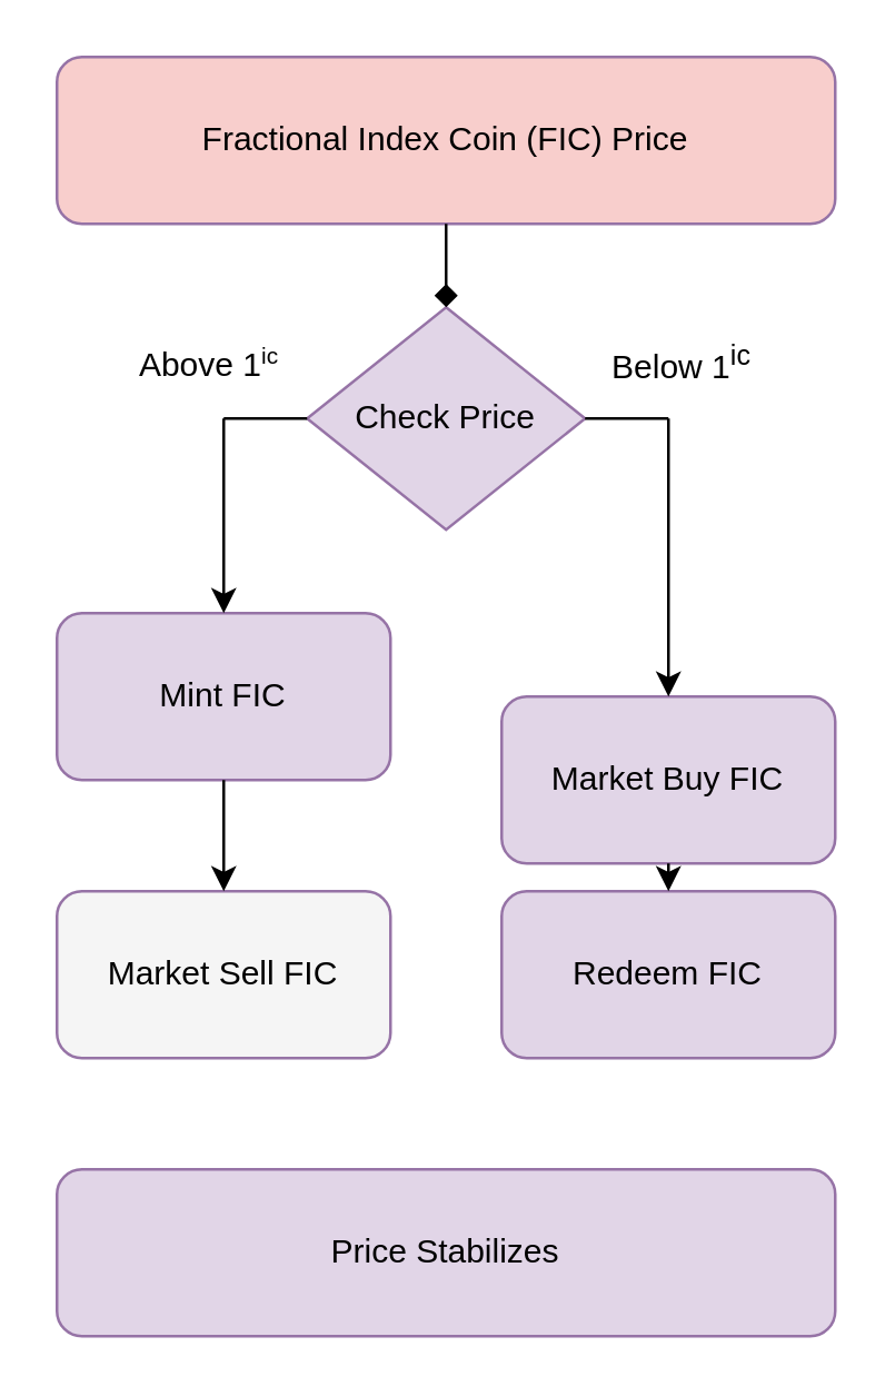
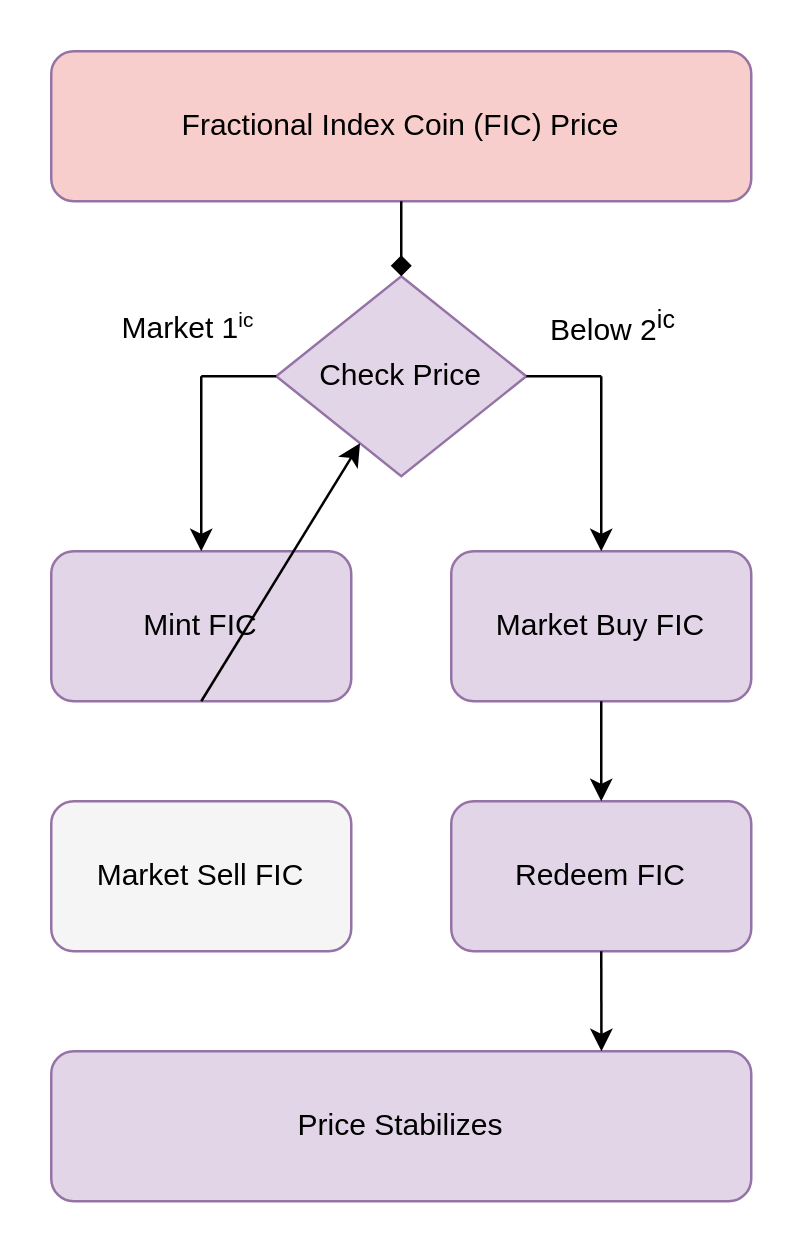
- <mxCell id="17" value="Above 1&lt;span style=&quot;font-size: 10px&quot;&gt;&lt;sup&gt;ic&lt;/sup&gt;&lt;/span&gt;" style="text;html=1;strokeColor=none;fillColor=none;align=center;verticalAlign=middle;whiteSpace=wrap;rounded=0;" parent="1" vertex="1"><mxGeometry x="40" y="120" width="70" height="20" as="geometry" /></mxCell>
+ <mxCell id="17" value="Market 1&lt;span style=&quot;font-size: 10px&quot;&gt;&lt;sup&gt;ic&lt;/sup&gt;&lt;/span&gt;" style="text;html=1;strokeColor=none;fillColor=none;align=center;verticalAlign=middle;whiteSpace=wrap;rounded=0;" parent="1" vertex="1"><mxGeometry x="40" y="120" width="70" height="20" as="geometry" /></mxCell>
- <mxCell id="18" value="Below 1&lt;sup&gt;ic&lt;/sup&gt;" style="text;html=1;strokeColor=none;fillColor=none;align=center;verticalAlign=middle;whiteSpace=wrap;rounded=0;" parent="1" vertex="1"><mxGeometry x="210" y="120" width="70" height="20" as="geometry" /></mxCell>
+ <mxCell id="18" value="Below 2&lt;sup&gt;ic&lt;/sup&gt;" style="text;html=1;strokeColor=none;fillColor=none;align=center;verticalAlign=middle;whiteSpace=wrap;rounded=0;" parent="1" vertex="1"><mxGeometry x="210" y="120" width="70" height="20" as="geometry" /></mxCell>
- <mxCell id="4" value="Market Buy FIC" style="rounded=1;whiteSpace=wrap;html=1;fillColor=#e1d5e7;strokeColor=#9673a6;" parent="1" vertex="1"><mxGeometry x="180" y="250" width="120" height="60" as="geometry" /></mxCell>
+ <mxCell id="4" value="Market Buy FIC" style="rounded=1;whiteSpace=wrap;html=1;fillColor=#e1d5e7;strokeColor=#9673a6;" parent="1" vertex="1"><mxGeometry x="180" y="220" width="120" height="60" as="geometry" /></mxCell>
- <mxCell id="14" value="" style="endArrow=classic;html=1;exitX=0.5;exitY=1;exitDx=0;exitDy=0;entryX=0.5;entryY=0;entryDx=0;entryDy=0;" parent="1" source="3" target="5" edge="1"><mxGeometry width="50" height="50" relative="1" as="geometry"><mxPoint x="-70" y="310" as="sourcePoint" /><mxPoint x="-20" y="260" as="targetPoint" /></mxGeometry></mxCell>
+ <mxCell id="14" value="" style="endArrow=classic;html=1;exitX=0.5;exitY=1;exitDx=0;exitDy=0;" parent="1" source="3" target="8" edge="1"><mxGeometry width="50" height="50" relative="1" as="geometry"><mxPoint x="-70" y="310" as="sourcePoint" /><mxPoint x="-20" y="260" as="targetPoint" /></mxGeometry></mxCell>
+ <mxCell id="16" value="" style="endArrow=classic;html=1;exitX=0.5;exitY=1;exitDx=0;exitDy=0;entryX=0.786;entryY=0;entryDx=0;entryDy=0;entryPerimeter=0;" parent="1" source="6" target="7" edge="1"><mxGeometry width="50" height="50" relative="1" as="geometry"><mxPoint x="340" y="420" as="sourcePoint" /><mxPoint x="390" y="370" as="targetPoint" /></mxGeometry></mxCell>
